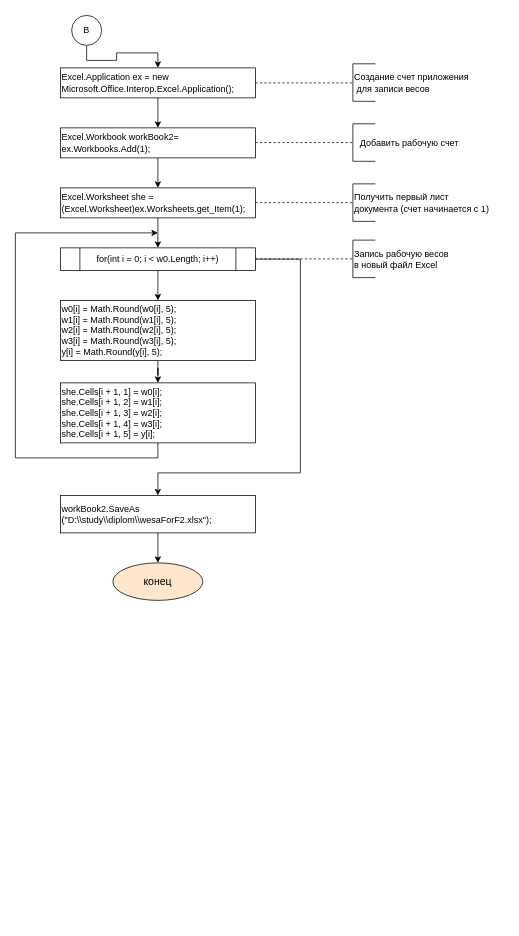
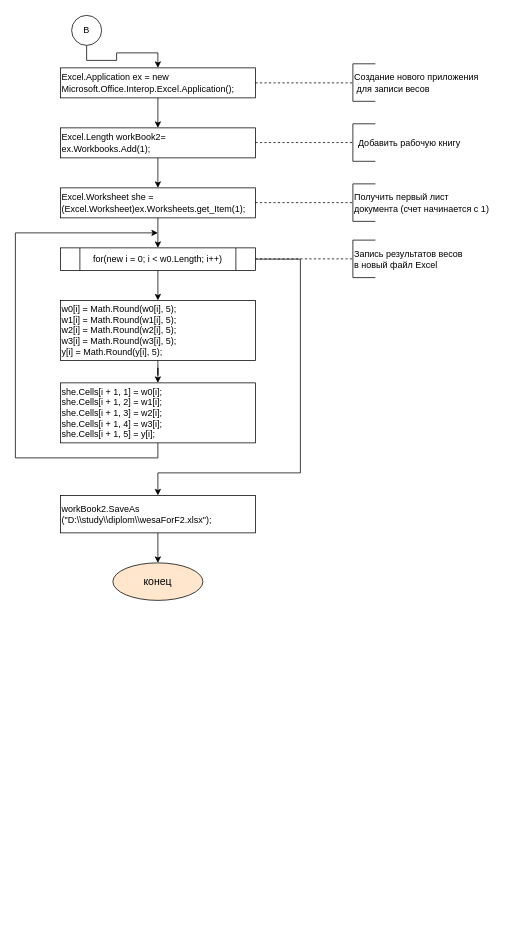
- <mxCell id="8" value="Создание счет приложения&lt;br&gt;&amp;nbsp;для записи весов" style="text;html=1;align=left;verticalAlign=middle;resizable=0;points=[];autosize=1;" vertex="1" parent="1"><mxGeometry x="470" y="95" width="180" height="30" as="geometry" /></mxCell>
+ <mxCell id="8" value="Создание нового приложения&lt;br&gt;&amp;nbsp;для записи весов" style="text;html=1;align=left;verticalAlign=middle;resizable=0;points=[];autosize=1;" vertex="1" parent="1"><mxGeometry x="470" y="95" width="180" height="30" as="geometry" /></mxCell>
- <mxCell id="13" value="Excel.Workbook workBook2= ex.Workbooks.Add(1);" style="rounded=0;whiteSpace=wrap;html=1;align=left;" vertex="1" parent="1"><mxGeometry x="80" y="170" width="260" height="40" as="geometry" /></mxCell>
+ <mxCell id="13" value="Excel.Length workBook2= ex.Workbooks.Add(1);" style="rounded=0;whiteSpace=wrap;html=1;align=left;" vertex="1" parent="1"><mxGeometry x="80" y="170" width="260" height="40" as="geometry" /></mxCell>
- <mxCell id="18" value="Добавить рабочую счет" style="text;html=1;align=center;verticalAlign=middle;resizable=0;points=[];autosize=1;" vertex="1" parent="1"><mxGeometry x="470" y="180" width="150" height="20" as="geometry" /></mxCell>
+ <mxCell id="18" value="Добавить рабочую книгу" style="text;html=1;align=center;verticalAlign=middle;resizable=0;points=[];autosize=1;" vertex="1" parent="1"><mxGeometry x="470" y="180" width="150" height="20" as="geometry" /></mxCell>
- <mxCell id="28" value="&lt;font style=&quot;font-size: 12px&quot;&gt;for(int i = 0; i &amp;lt; w0.Length; i++)&lt;/font&gt;" style="shape=process;whiteSpace=wrap;html=1;backgroundOutline=1;" vertex="1" parent="1"><mxGeometry x="80" y="330" width="260" height="30" as="geometry" /></mxCell>
+ <mxCell id="28" value="&lt;font style=&quot;font-size: 12px&quot;&gt;for(new i = 0; i &amp;lt; w0.Length; i++)&lt;/font&gt;" style="shape=process;whiteSpace=wrap;html=1;backgroundOutline=1;" vertex="1" parent="1"><mxGeometry x="80" y="330" width="260" height="30" as="geometry" /></mxCell>
- <mxCell id="33" value="Запись рабочую весов&lt;br&gt;в новый файл Excel" style="text;html=1;align=left;verticalAlign=middle;resizable=0;points=[];autosize=1;" vertex="1" parent="1"><mxGeometry x="470" y="330" width="160" height="30" as="geometry" /></mxCell>
+ <mxCell id="33" value="Запись результатов весов&lt;br&gt;в новый файл Excel" style="text;html=1;align=left;verticalAlign=middle;resizable=0;points=[];autosize=1;" vertex="1" parent="1"><mxGeometry x="470" y="330" width="160" height="30" as="geometry" /></mxCell>
